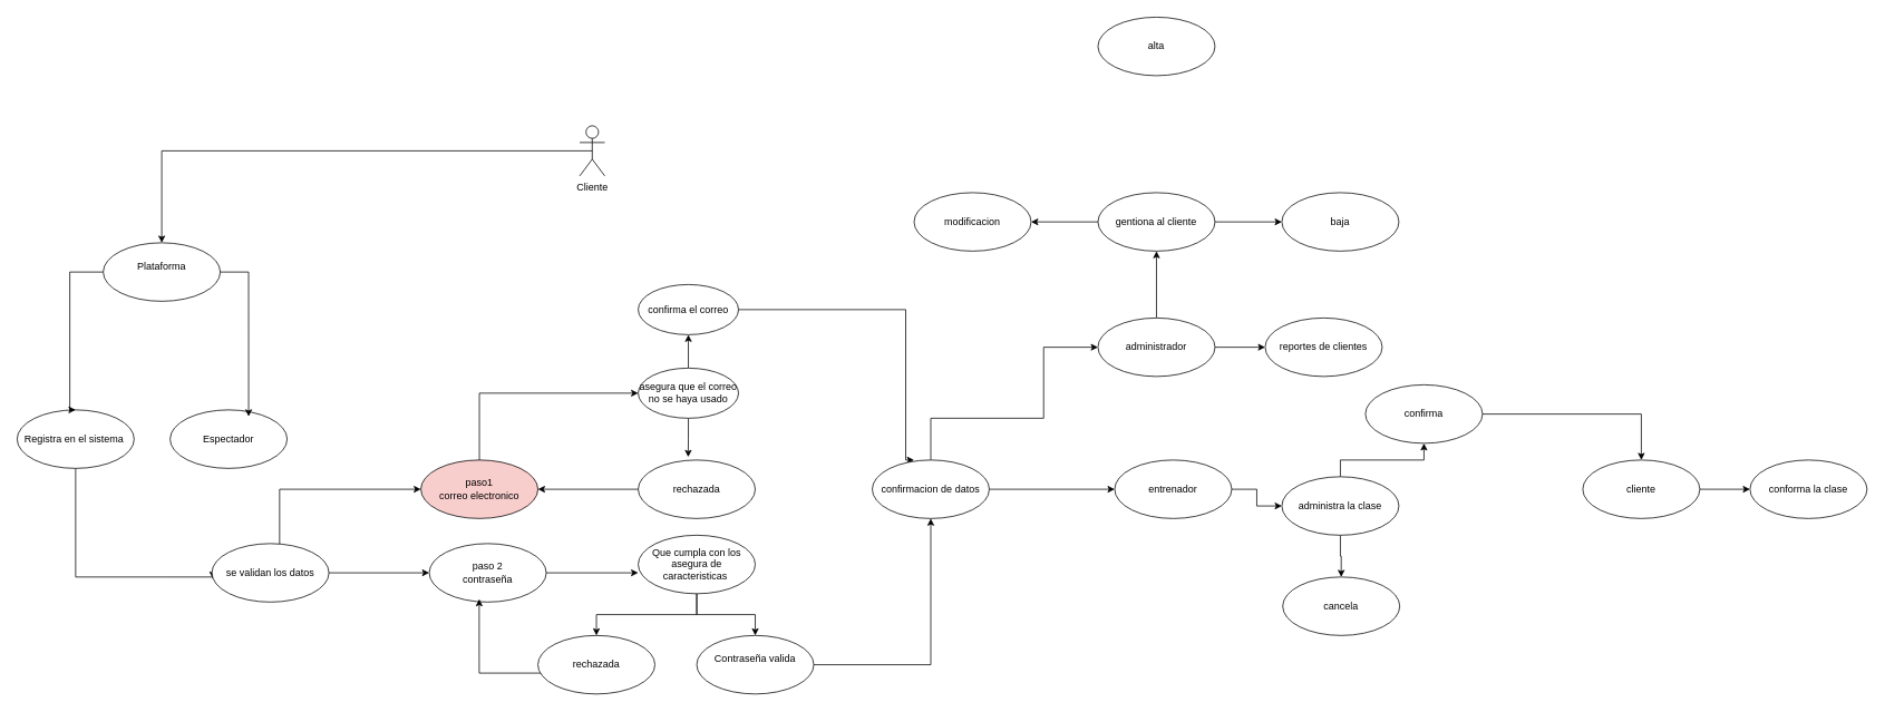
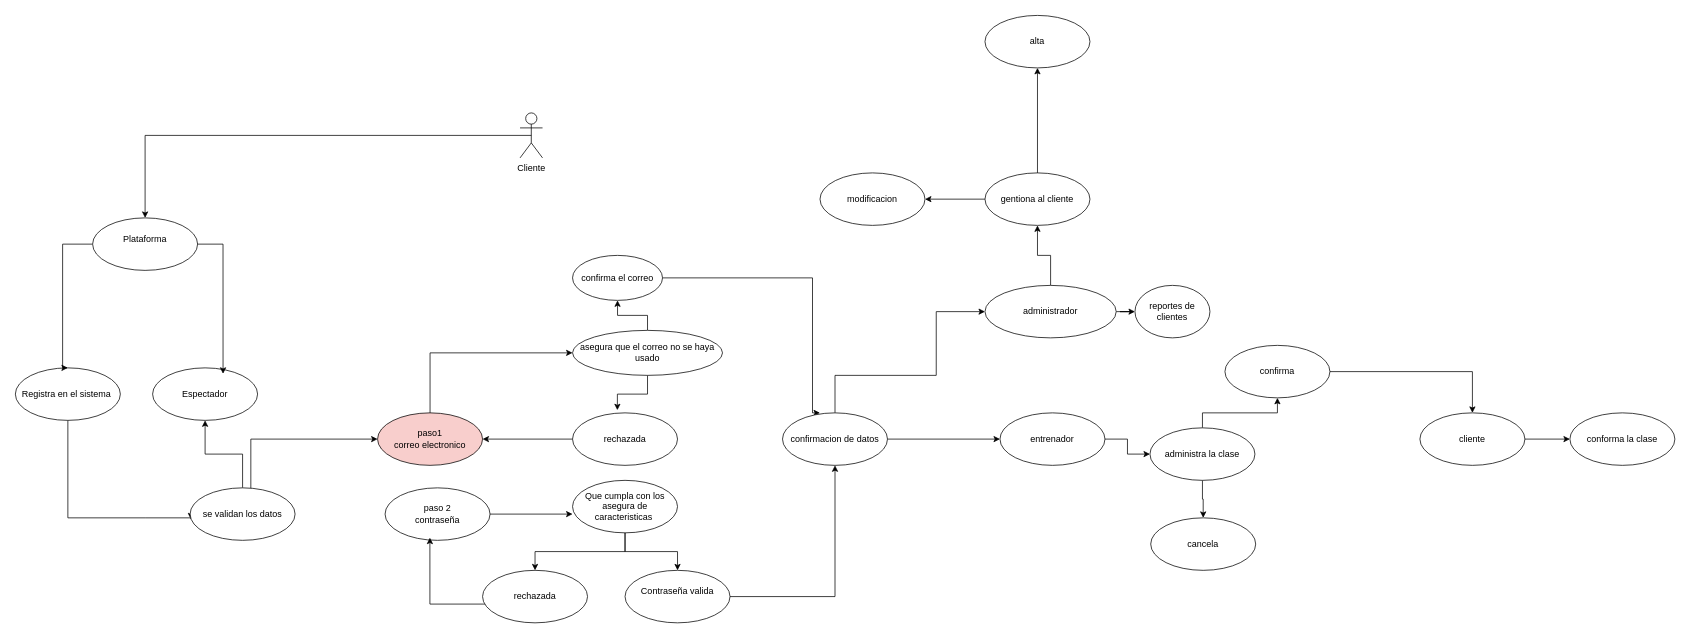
+ <mxCell id="41" value="" style="edgeStyle=orthogonalEdgeStyle;rounded=0;orthogonalLoop=1;jettySize=auto;html=1;" edge="1" parent="1" source="44" target="53"><mxGeometry relative="1" as="geometry" /></mxCell>
- <mxCell id="42" value="" style="edgeStyle=orthogonalEdgeStyle;rounded=0;orthogonalLoop=1;jettySize=auto;html=1;" edge="1" parent="1" source="44" target="54"><mxGeometry relative="1" as="geometry" /></mxCell>
- <mxCell id="54" value="baja" style="ellipse;whiteSpace=wrap;html=1;" vertex="1" parent="1"><mxGeometry x="1533" y="230" width="140" height="70" as="geometry" /></mxCell>
- <mxCell id="36" value="administrador" style="ellipse;whiteSpace=wrap;html=1;" vertex="1" parent="1"><mxGeometry x="1313" y="380" width="140" height="70" as="geometry" /></mxCell>
+ <mxCell id="36" value="administrador" style="ellipse;whiteSpace=wrap;html=1;" vertex="1" parent="1"><mxGeometry x="1313" y="380" width="175" height="70" as="geometry" /></mxCell>
- <mxCell id="45" value="reportes de clientes" style="ellipse;whiteSpace=wrap;html=1;" vertex="1" parent="1"><mxGeometry x="1513" y="380" width="140" height="70" as="geometry" /></mxCell>
+ <mxCell id="45" value="reportes de clientes" style="ellipse;whiteSpace=wrap;html=1;" vertex="1" parent="1"><mxGeometry x="1513" y="380" width="100" height="70" as="geometry" /></mxCell>
- <mxCell id="17" value="asegura que el correo no se haya usado" style="ellipse;whiteSpace=wrap;html=1;" vertex="1" parent="1"><mxGeometry x="763" y="440" width="120" height="60" as="geometry" /></mxCell>
+ <mxCell id="17" value="asegura que el correo no se haya usado" style="ellipse;whiteSpace=wrap;html=1;" vertex="1" parent="1"><mxGeometry x="763" y="440" width="200" height="60" as="geometry" /></mxCell>
- <mxCell id="5" style="edgeStyle=orthogonalEdgeStyle;rounded=0;orthogonalLoop=1;jettySize=auto;html=1;" edge="1" parent="1" source="7" target="8"><mxGeometry relative="1" as="geometry" /></mxCell>
+ <mxCell id="5" style="edgeStyle=orthogonalEdgeStyle;rounded=0;orthogonalLoop=1;jettySize=auto;html=1;" edge="1" parent="1" source="7" target="30"><mxGeometry relative="1" as="geometry" /></mxCell>
